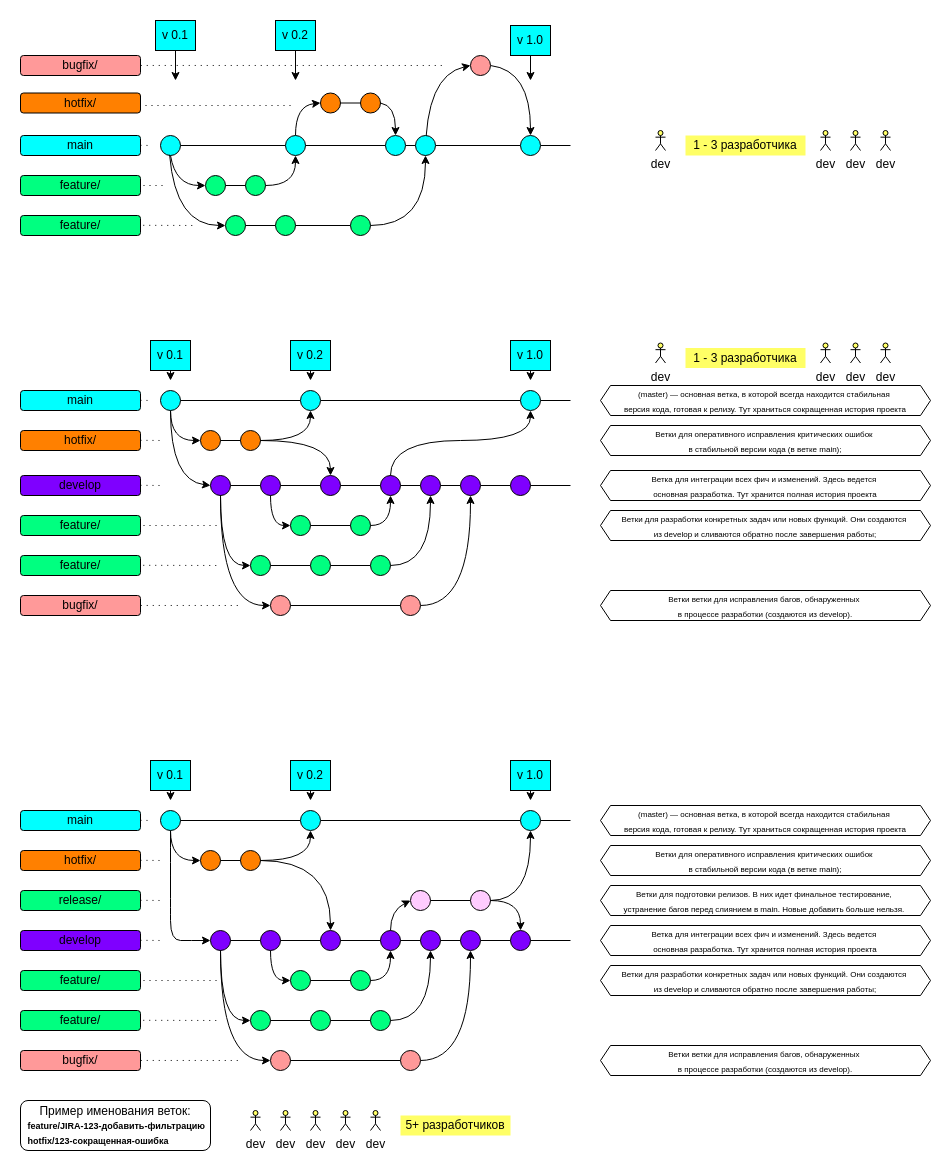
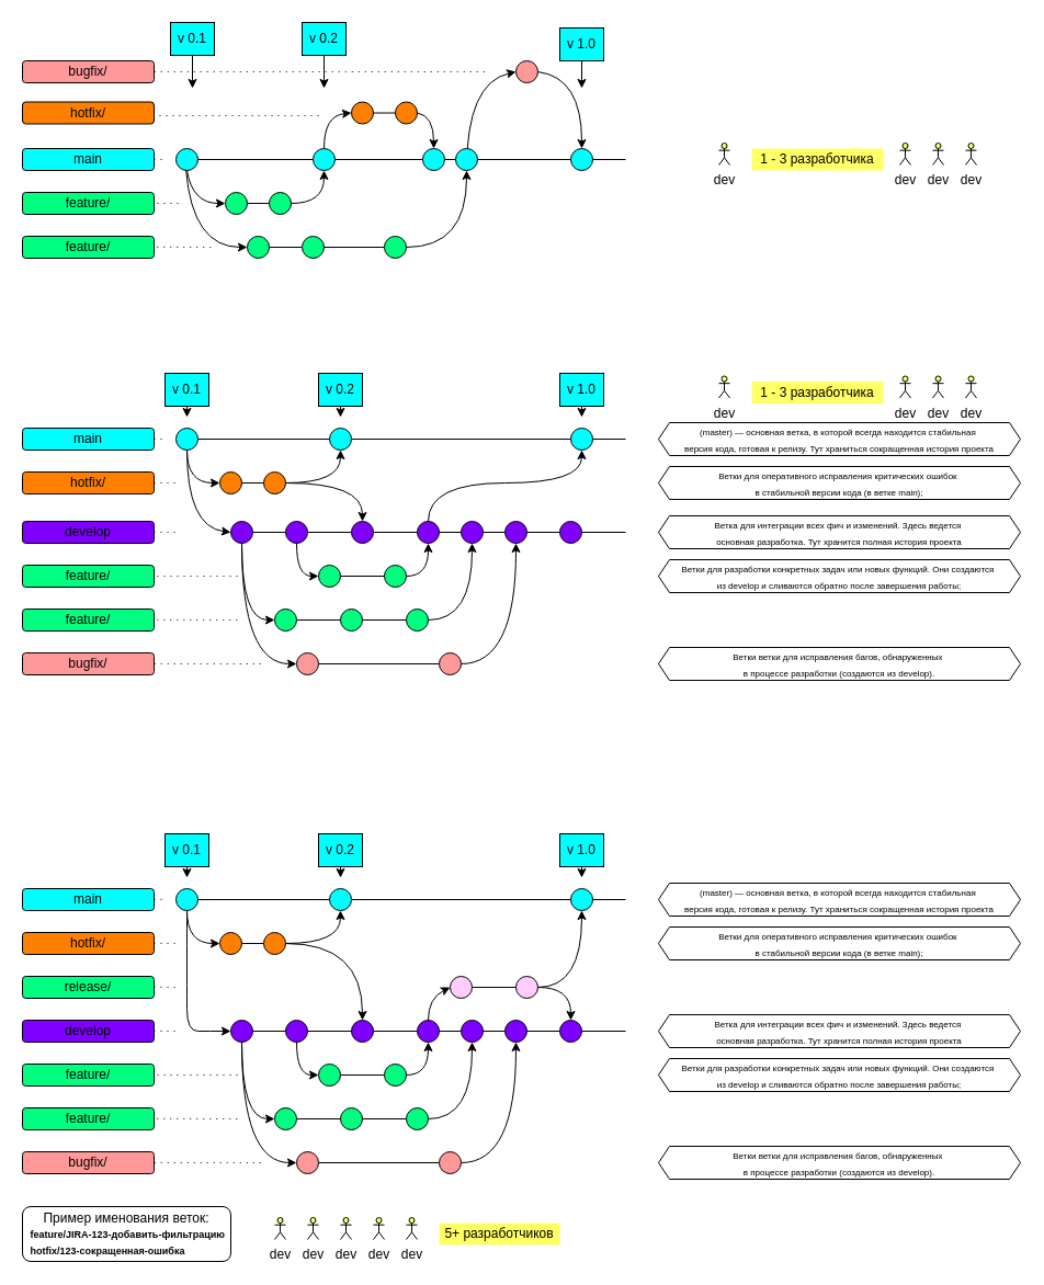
- <mxCell id="51" value="&lt;font style=&quot;font-size: 8px;&quot;&gt;Ветки для подготовки релизов. В них идет финальное тестирование,&amp;nbsp;&lt;/font&gt;&lt;div&gt;&lt;font style=&quot;font-size: 8px;&quot;&gt;устранение багов перед слиянием в main. Новые добавить больше нельзя.&amp;nbsp;&lt;br&gt;&lt;/font&gt;&lt;/div&gt;" style="shape=hexagon;perimeter=hexagonPerimeter2;whiteSpace=wrap;html=1;fixedSize=1;size=10;" parent="1" vertex="1"><mxGeometry x="600" y="885" width="330" height="30" as="geometry" /></mxCell>
